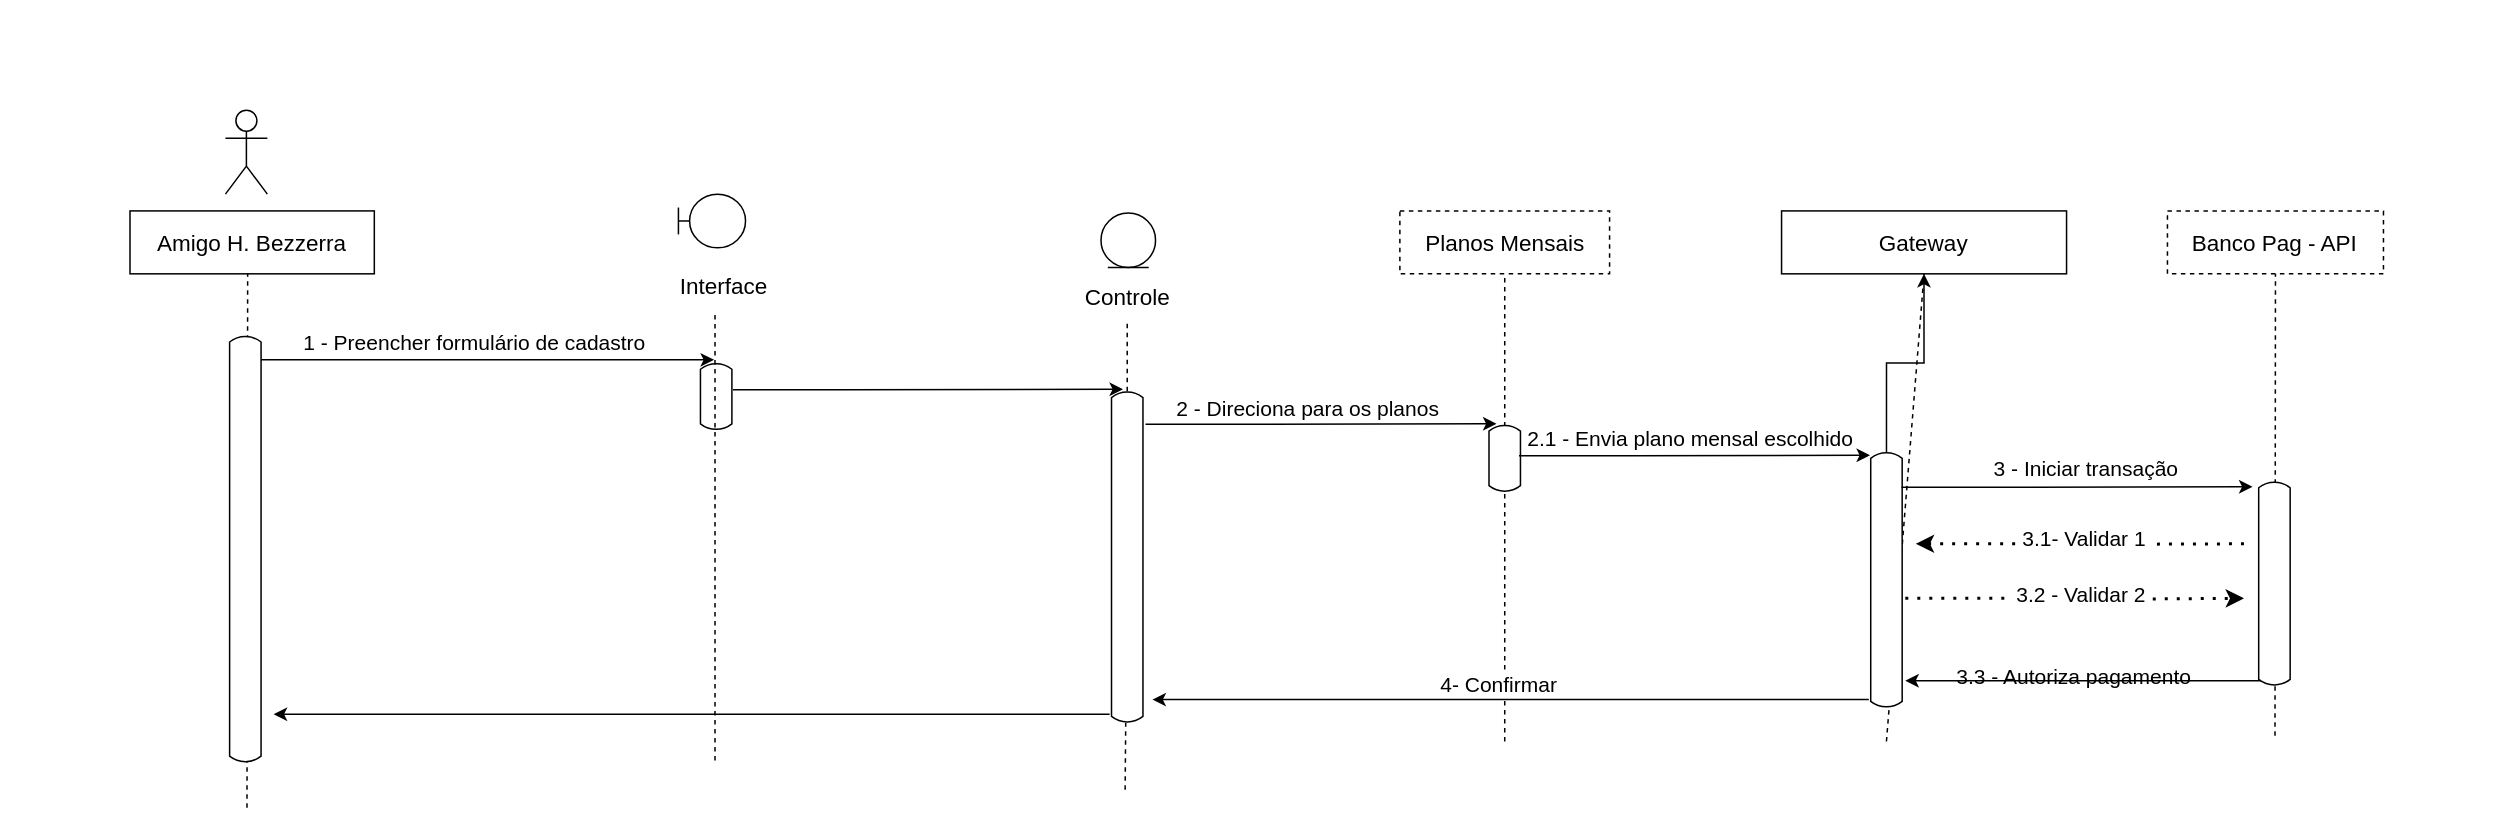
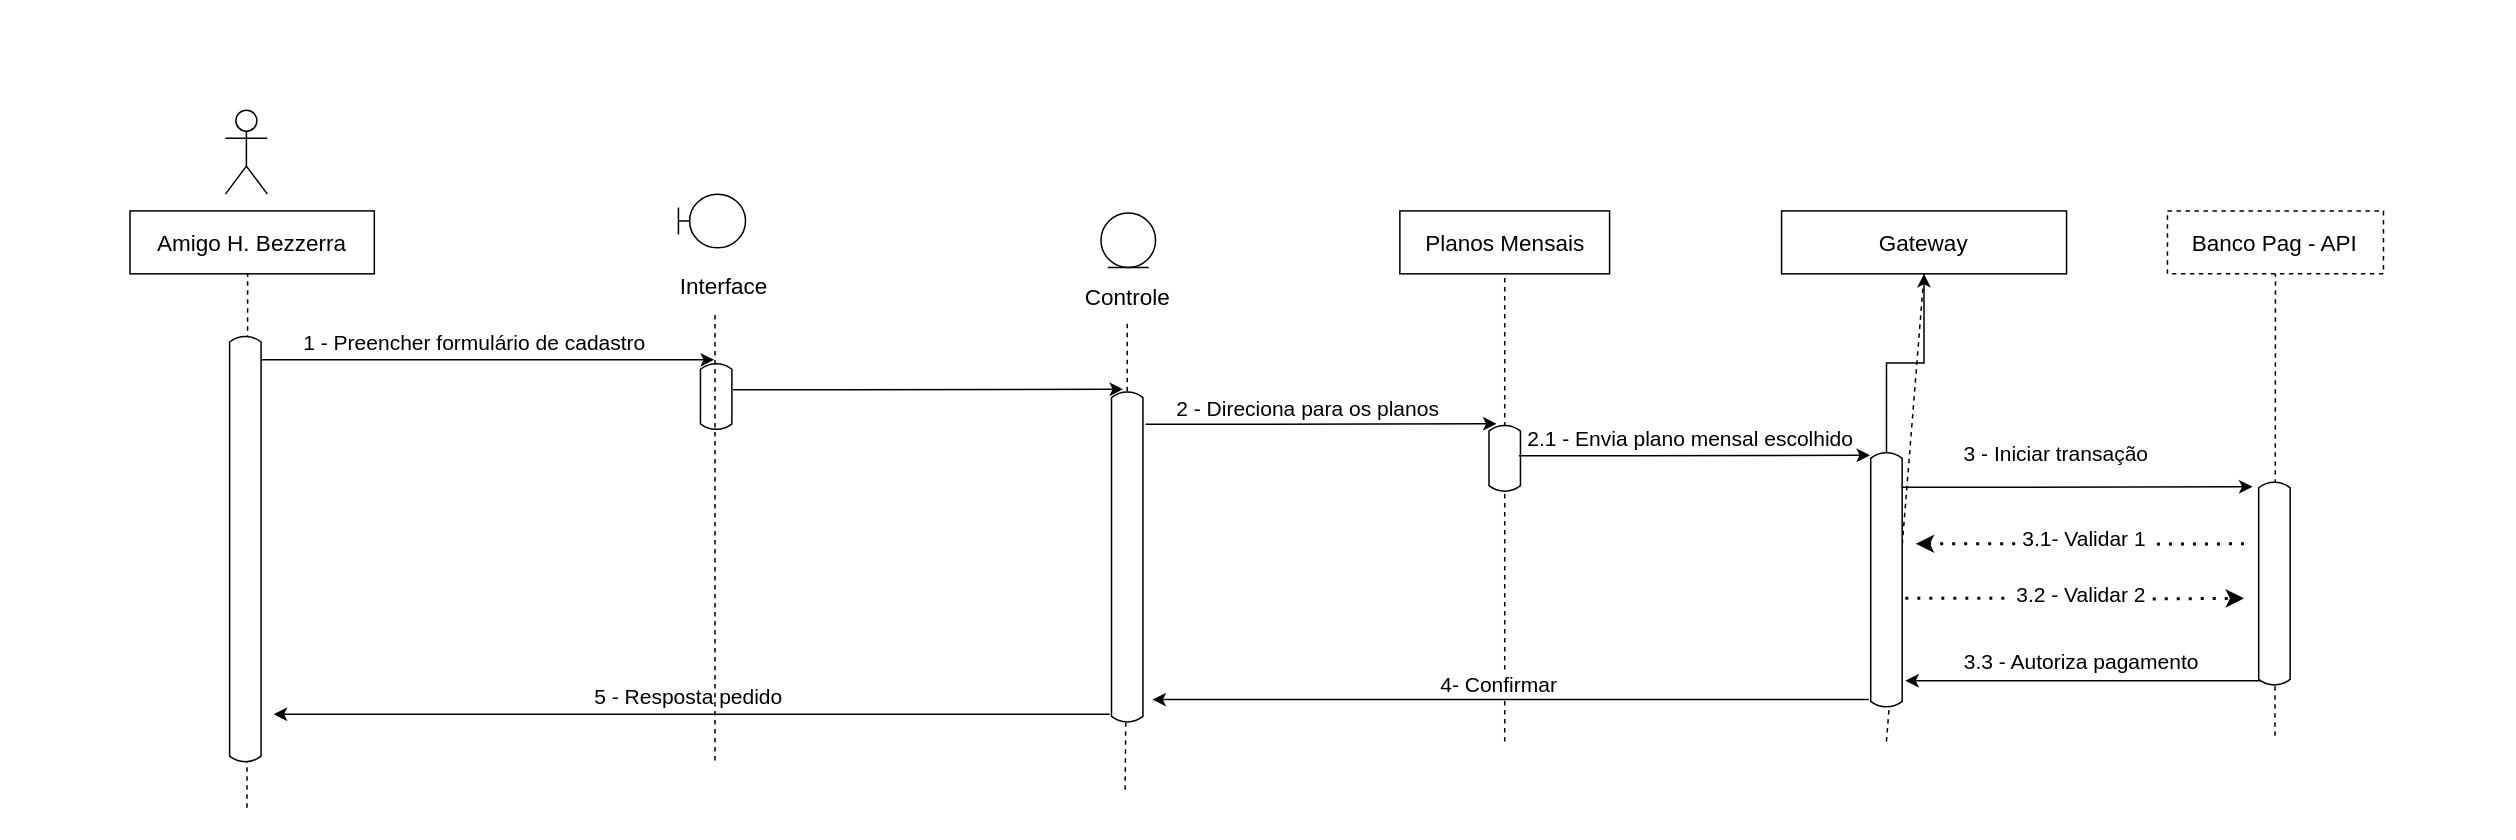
- <mxCell id="3" value="&lt;font style=&quot;font-size: 15px&quot;&gt;Planos Mensais&lt;/font&gt;" style="rounded=0;whiteSpace=wrap;html=1;fontColor=default;strokeColor=default;fillColor=default;dashed=1;" parent="1" vertex="1"><mxGeometry x="932.579" y="140.111" width="139.815" height="41.944" as="geometry" /></mxCell>
+ <mxCell id="3" value="&lt;font style=&quot;font-size: 15px&quot;&gt;Planos Mensais&lt;/font&gt;" style="rounded=0;whiteSpace=wrap;html=1;fontColor=default;strokeColor=default;fillColor=default;" parent="1" vertex="1"><mxGeometry x="932.579" y="140.111" width="139.815" height="41.944" as="geometry" /></mxCell>
- <mxCell id="24" value="&lt;span style=&quot;font-family: helvetica; font-size: 14px; font-style: normal; font-weight: 400; letter-spacing: normal; text-align: center; text-indent: 0px; text-transform: none; word-spacing: 0px; display: inline; float: none;&quot;&gt;&amp;nbsp;3 - Iniciar transação&amp;nbsp;&lt;/span&gt;" style="text;whiteSpace=wrap;html=1;fontSize=14;fontColor=default;labelBackgroundColor=none;" parent="1" vertex="1"><mxGeometry x="1323.357" y="296.996" width="137.019" height="36.352" as="geometry" /></mxCell>
+ <mxCell id="24" value="&lt;span style=&quot;font-family: helvetica; font-size: 14px; font-style: normal; font-weight: 400; letter-spacing: normal; text-align: center; text-indent: 0px; text-transform: none; word-spacing: 0px; display: inline; float: none;&quot;&gt;&amp;nbsp;3 - Iniciar transação&amp;nbsp;&lt;/span&gt;" style="text;whiteSpace=wrap;html=1;fontSize=14;fontColor=default;labelBackgroundColor=none;" parent="1" vertex="1"><mxGeometry x="1303.357" y="286.996" width="137.019" height="36.352" as="geometry" /></mxCell>
- <mxCell id="30" value="&lt;span style=&quot;font-family: helvetica; font-size: 14px; font-style: normal; font-weight: 400; letter-spacing: normal; text-align: center; text-indent: 0px; text-transform: none; word-spacing: 0px; display: inline; float: none;&quot;&gt;3.3 - Autoriza pagamento&lt;/span&gt;" style="text;whiteSpace=wrap;html=1;fontSize=14;fontColor=default;labelBackgroundColor=none;" parent="1" vertex="1"><mxGeometry x="1302.477" y="435.935" width="176.167" height="36.352" as="geometry" /></mxCell>
+ <mxCell id="30" value="&lt;span style=&quot;font-family: helvetica; font-size: 14px; font-style: normal; font-weight: 400; letter-spacing: normal; text-align: center; text-indent: 0px; text-transform: none; word-spacing: 0px; display: inline; float: none;&quot;&gt;3.3 - Autoriza pagamento&lt;/span&gt;" style="text;whiteSpace=wrap;html=1;fontSize=14;fontColor=default;labelBackgroundColor=none;" parent="1" vertex="1"><mxGeometry x="1307.477" y="425.935" width="176.167" height="36.352" as="geometry" /></mxCell>
+ <mxCell id="40" value="&lt;span style=&quot;font-family: helvetica; font-size: 14px; font-style: normal; font-weight: 400; letter-spacing: normal; text-align: center; text-indent: 0px; text-transform: none; word-spacing: 0px; display: inline; float: none;&quot;&gt;5 - Resposta pedido&lt;/span&gt;" style="text;whiteSpace=wrap;html=1;fontSize=14;fontColor=default;labelBackgroundColor=default;fillColor=none;" parent="1" vertex="1"><mxGeometry x="393.998" y="448.997" width="176.167" height="36.352" as="geometry" /></mxCell>
